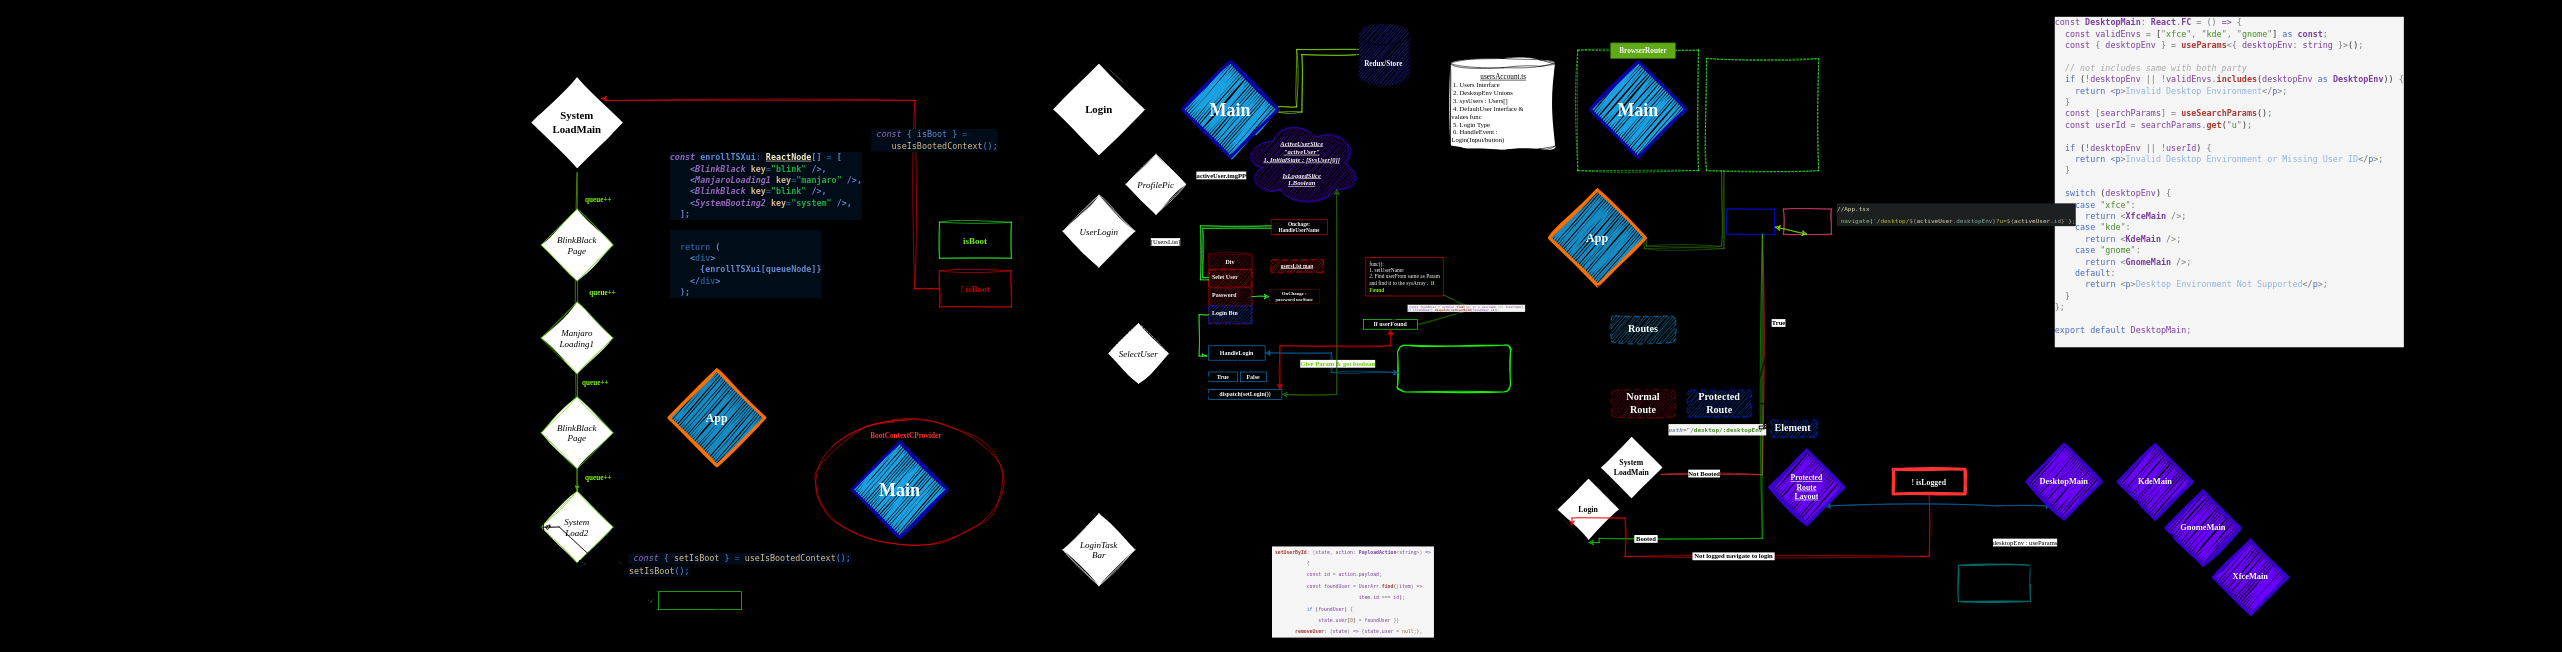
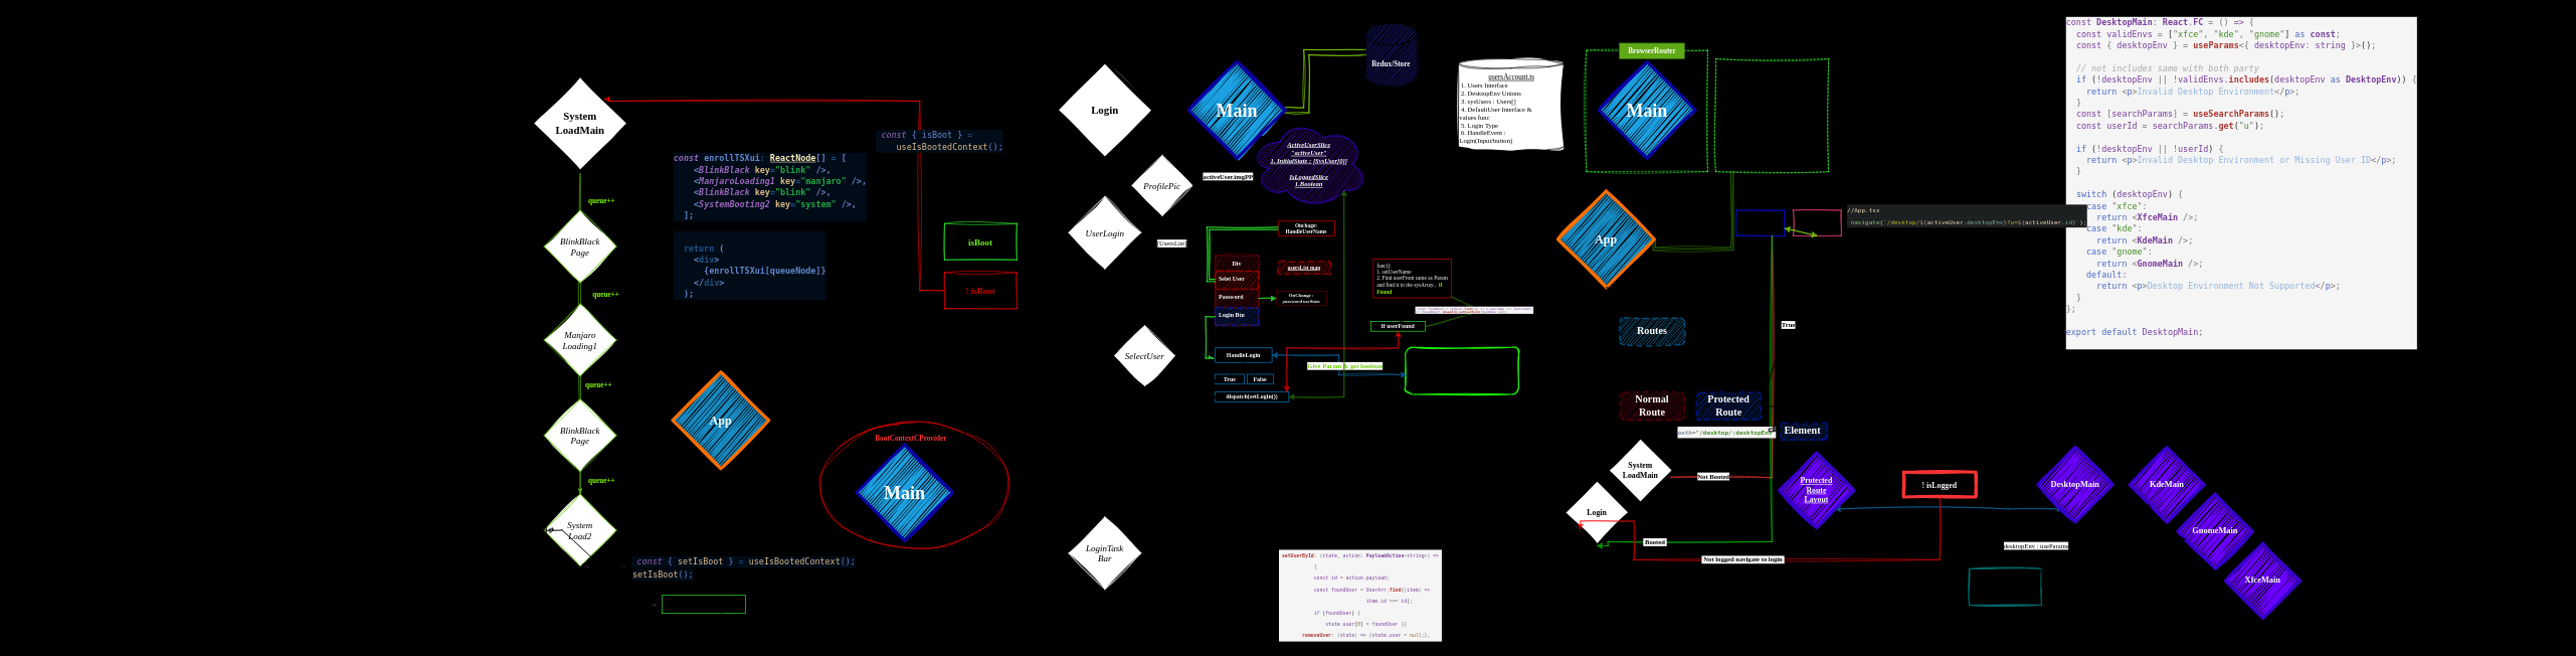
- <mxCell id="52" value="&lt;div&gt;SelectUser&lt;/div&gt;" style="rhombus;whiteSpace=wrap;html=1;sketch=1;hachureGap=4;jiggle=2;curveFitting=1;fontFamily=Architects Daughter;fontSource=https%3A%2F%2Ffonts.googleapis.com%2Fcss%3Ffamily%3DArchitects%2BDaughter;fontSize=15;fontStyle=2;strokeColor=#FFFFFF;dashed=1;" parent="1" vertex="1"><mxGeometry x="1847" y="539" width="100" height="100" as="geometry" /></mxCell>
+ <mxCell id="52" value="&lt;div&gt;SelectUser&lt;/div&gt;" style="rhombus;whiteSpace=wrap;html=1;sketch=1;hachureGap=4;jiggle=2;curveFitting=1;fontFamily=Architects Daughter;fontSource=https%3A%2F%2Ffonts.googleapis.com%2Fcss%3Ffamily%3DArchitects%2BDaughter;fontSize=15;fontStyle=2;strokeColor=#FFFFFF;" parent="1" vertex="1"><mxGeometry x="1847" y="539" width="100" height="100" as="geometry" /></mxCell>
